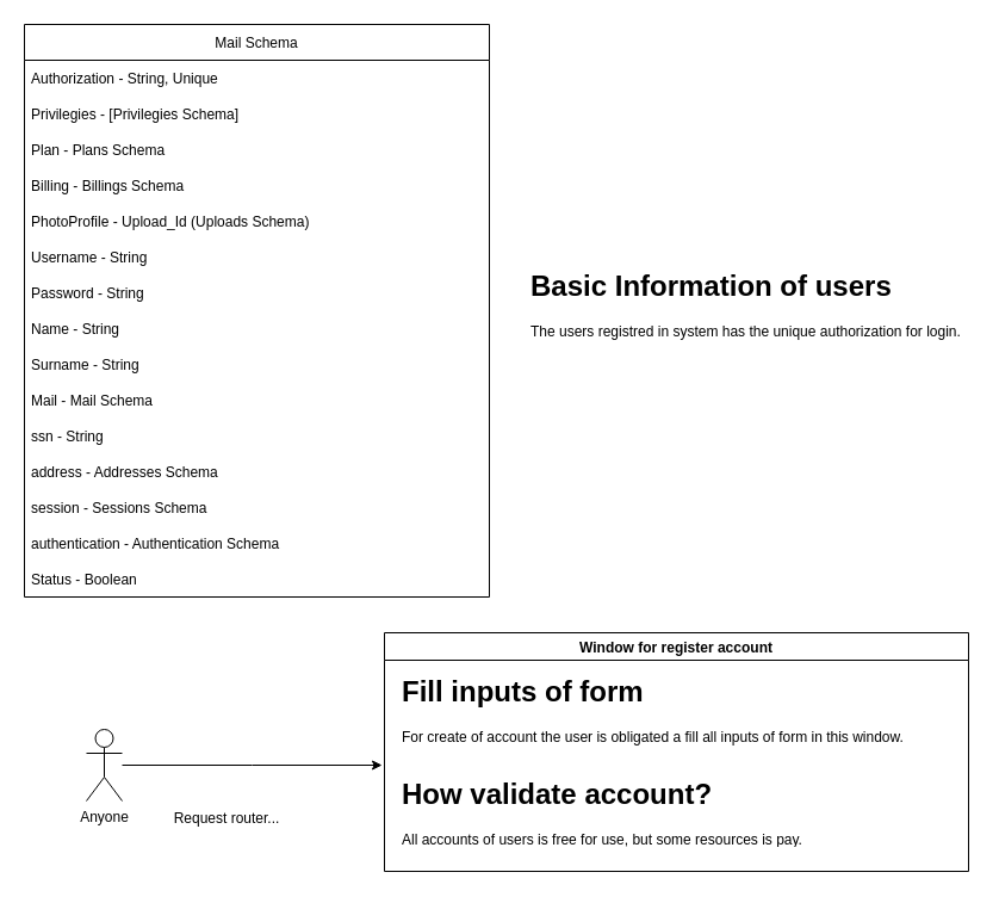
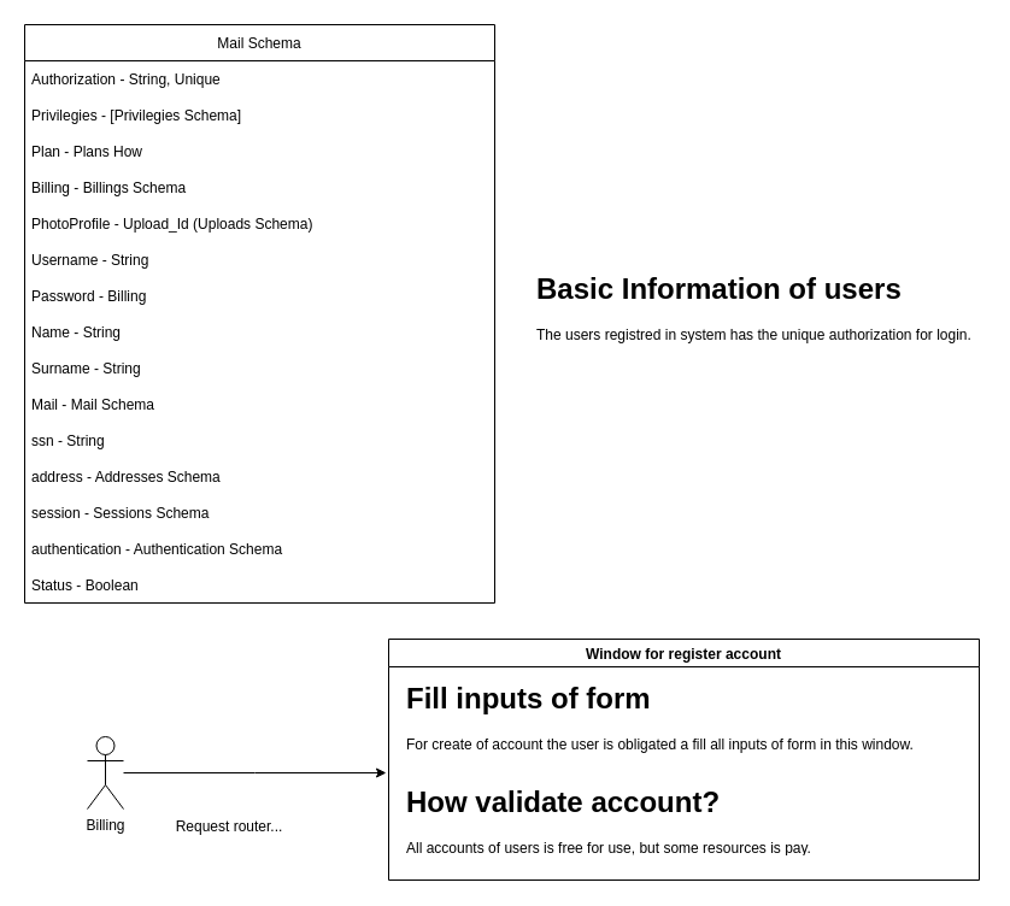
- <mxCell id="5" value="Plan - Plans Schema" style="text;strokeColor=none;fillColor=none;align=left;verticalAlign=middle;spacingLeft=4;spacingRight=4;overflow=hidden;points=[[0,0.5],[1,0.5]];portConstraint=eastwest;rotatable=0;" vertex="1" parent="2"><mxGeometry y="90" width="390" height="30" as="geometry" /></mxCell>
+ <mxCell id="5" value="Plan - Plans How" style="text;strokeColor=none;fillColor=none;align=left;verticalAlign=middle;spacingLeft=4;spacingRight=4;overflow=hidden;points=[[0,0.5],[1,0.5]];portConstraint=eastwest;rotatable=0;" vertex="1" parent="2"><mxGeometry y="90" width="390" height="30" as="geometry" /></mxCell>
- <mxCell id="9" value="Password - String" style="text;strokeColor=none;fillColor=none;align=left;verticalAlign=middle;spacingLeft=4;spacingRight=4;overflow=hidden;points=[[0,0.5],[1,0.5]];portConstraint=eastwest;rotatable=0;" vertex="1" parent="2"><mxGeometry y="210" width="390" height="30" as="geometry" /></mxCell>
+ <mxCell id="9" value="Password - Billing" style="text;strokeColor=none;fillColor=none;align=left;verticalAlign=middle;spacingLeft=4;spacingRight=4;overflow=hidden;points=[[0,0.5],[1,0.5]];portConstraint=eastwest;rotatable=0;" vertex="1" parent="2"><mxGeometry y="210" width="390" height="30" as="geometry" /></mxCell>
- <mxCell id="20" value="Anyone" style="shape=umlActor;verticalLabelPosition=bottom;verticalAlign=top;html=1;outlineConnect=0;" vertex="1" parent="1"><mxGeometry x="72" y="611" width="30" height="60" as="geometry" /></mxCell>
+ <mxCell id="20" value="Billing" style="shape=umlActor;verticalLabelPosition=bottom;verticalAlign=top;html=1;outlineConnect=0;" vertex="1" parent="1"><mxGeometry x="72" y="611" width="30" height="60" as="geometry" /></mxCell>
